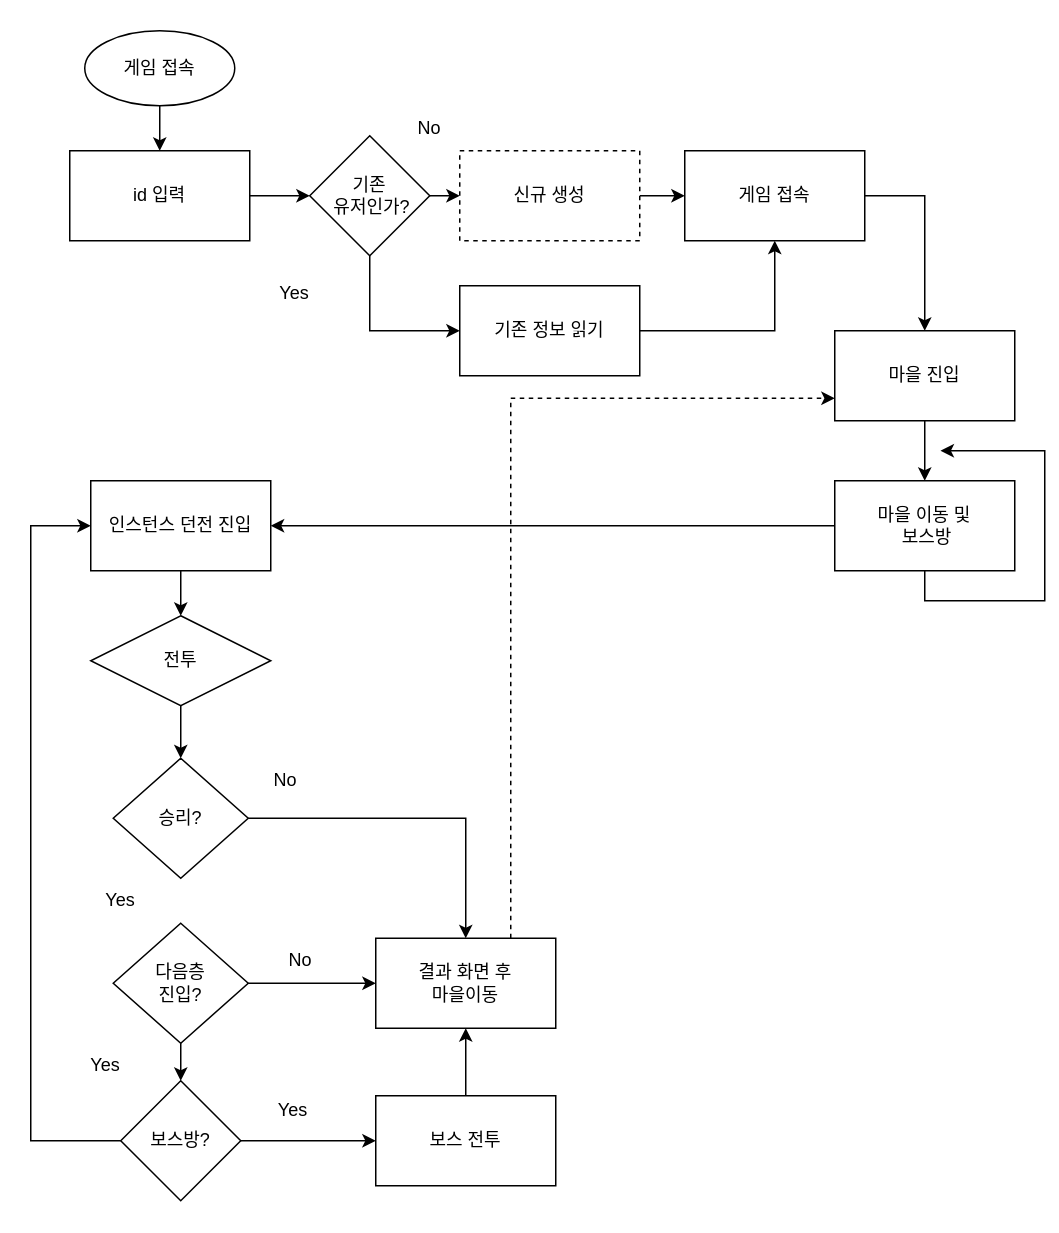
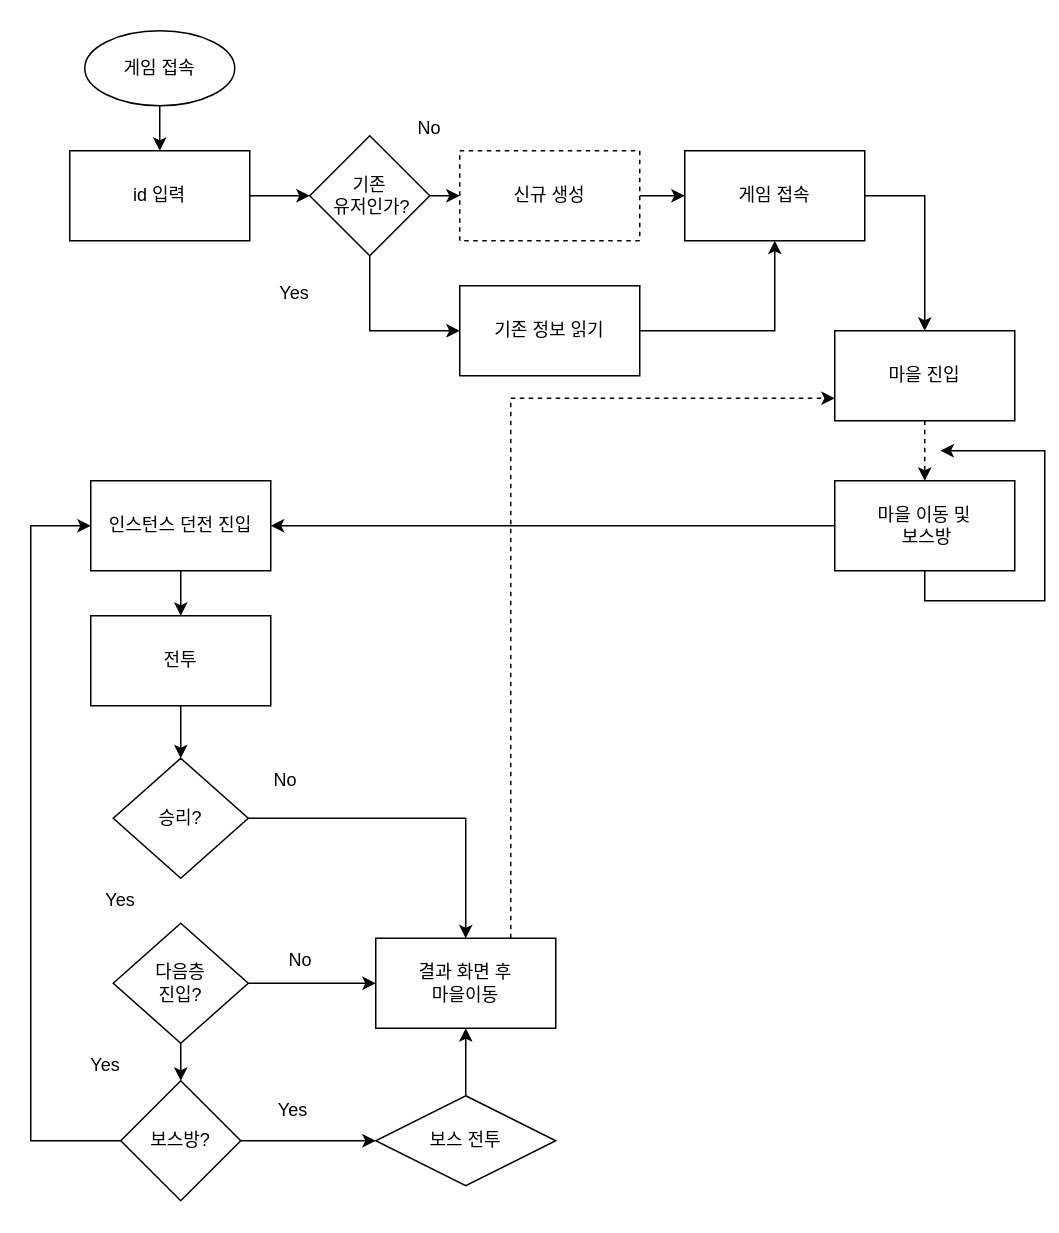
- <mxCell id="17" style="edgeStyle=orthogonalEdgeStyle;rounded=0;orthogonalLoop=1;jettySize=auto;html=1;exitX=0.5;exitY=1;exitDx=0;exitDy=0;" edge="1" parent="1" source="18" target="42"><mxGeometry relative="1" as="geometry" /></mxCell>
+ <mxCell id="17" style="edgeStyle=orthogonalEdgeStyle;rounded=0;orthogonalLoop=1;jettySize=auto;html=1;exitX=0.5;exitY=1;exitDx=0;exitDy=0;dashed=1;" edge="1" parent="1" source="18" target="42"><mxGeometry relative="1" as="geometry" /></mxCell>
- <mxCell id="22" value="전투" style="rhombus;whiteSpace=wrap;html=1;" vertex="1" parent="1"><mxGeometry x="60" y="410" width="120" height="60" as="geometry" /></mxCell>
+ <mxCell id="22" value="전투" style="whiteSpace=wrap;html=1;rounded=0;" vertex="1" parent="1"><mxGeometry x="60" y="410" width="120" height="60" as="geometry" /></mxCell>
- <mxCell id="37" value="보스 전투" style="rounded=0;whiteSpace=wrap;html=1;" vertex="1" parent="1"><mxGeometry x="250" y="730" width="120" height="60" as="geometry" /></mxCell>
+ <mxCell id="37" value="보스 전투" style="rhombus;whiteSpace=wrap;html=1;" vertex="1" parent="1"><mxGeometry x="250" y="730" width="120" height="60" as="geometry" /></mxCell>
